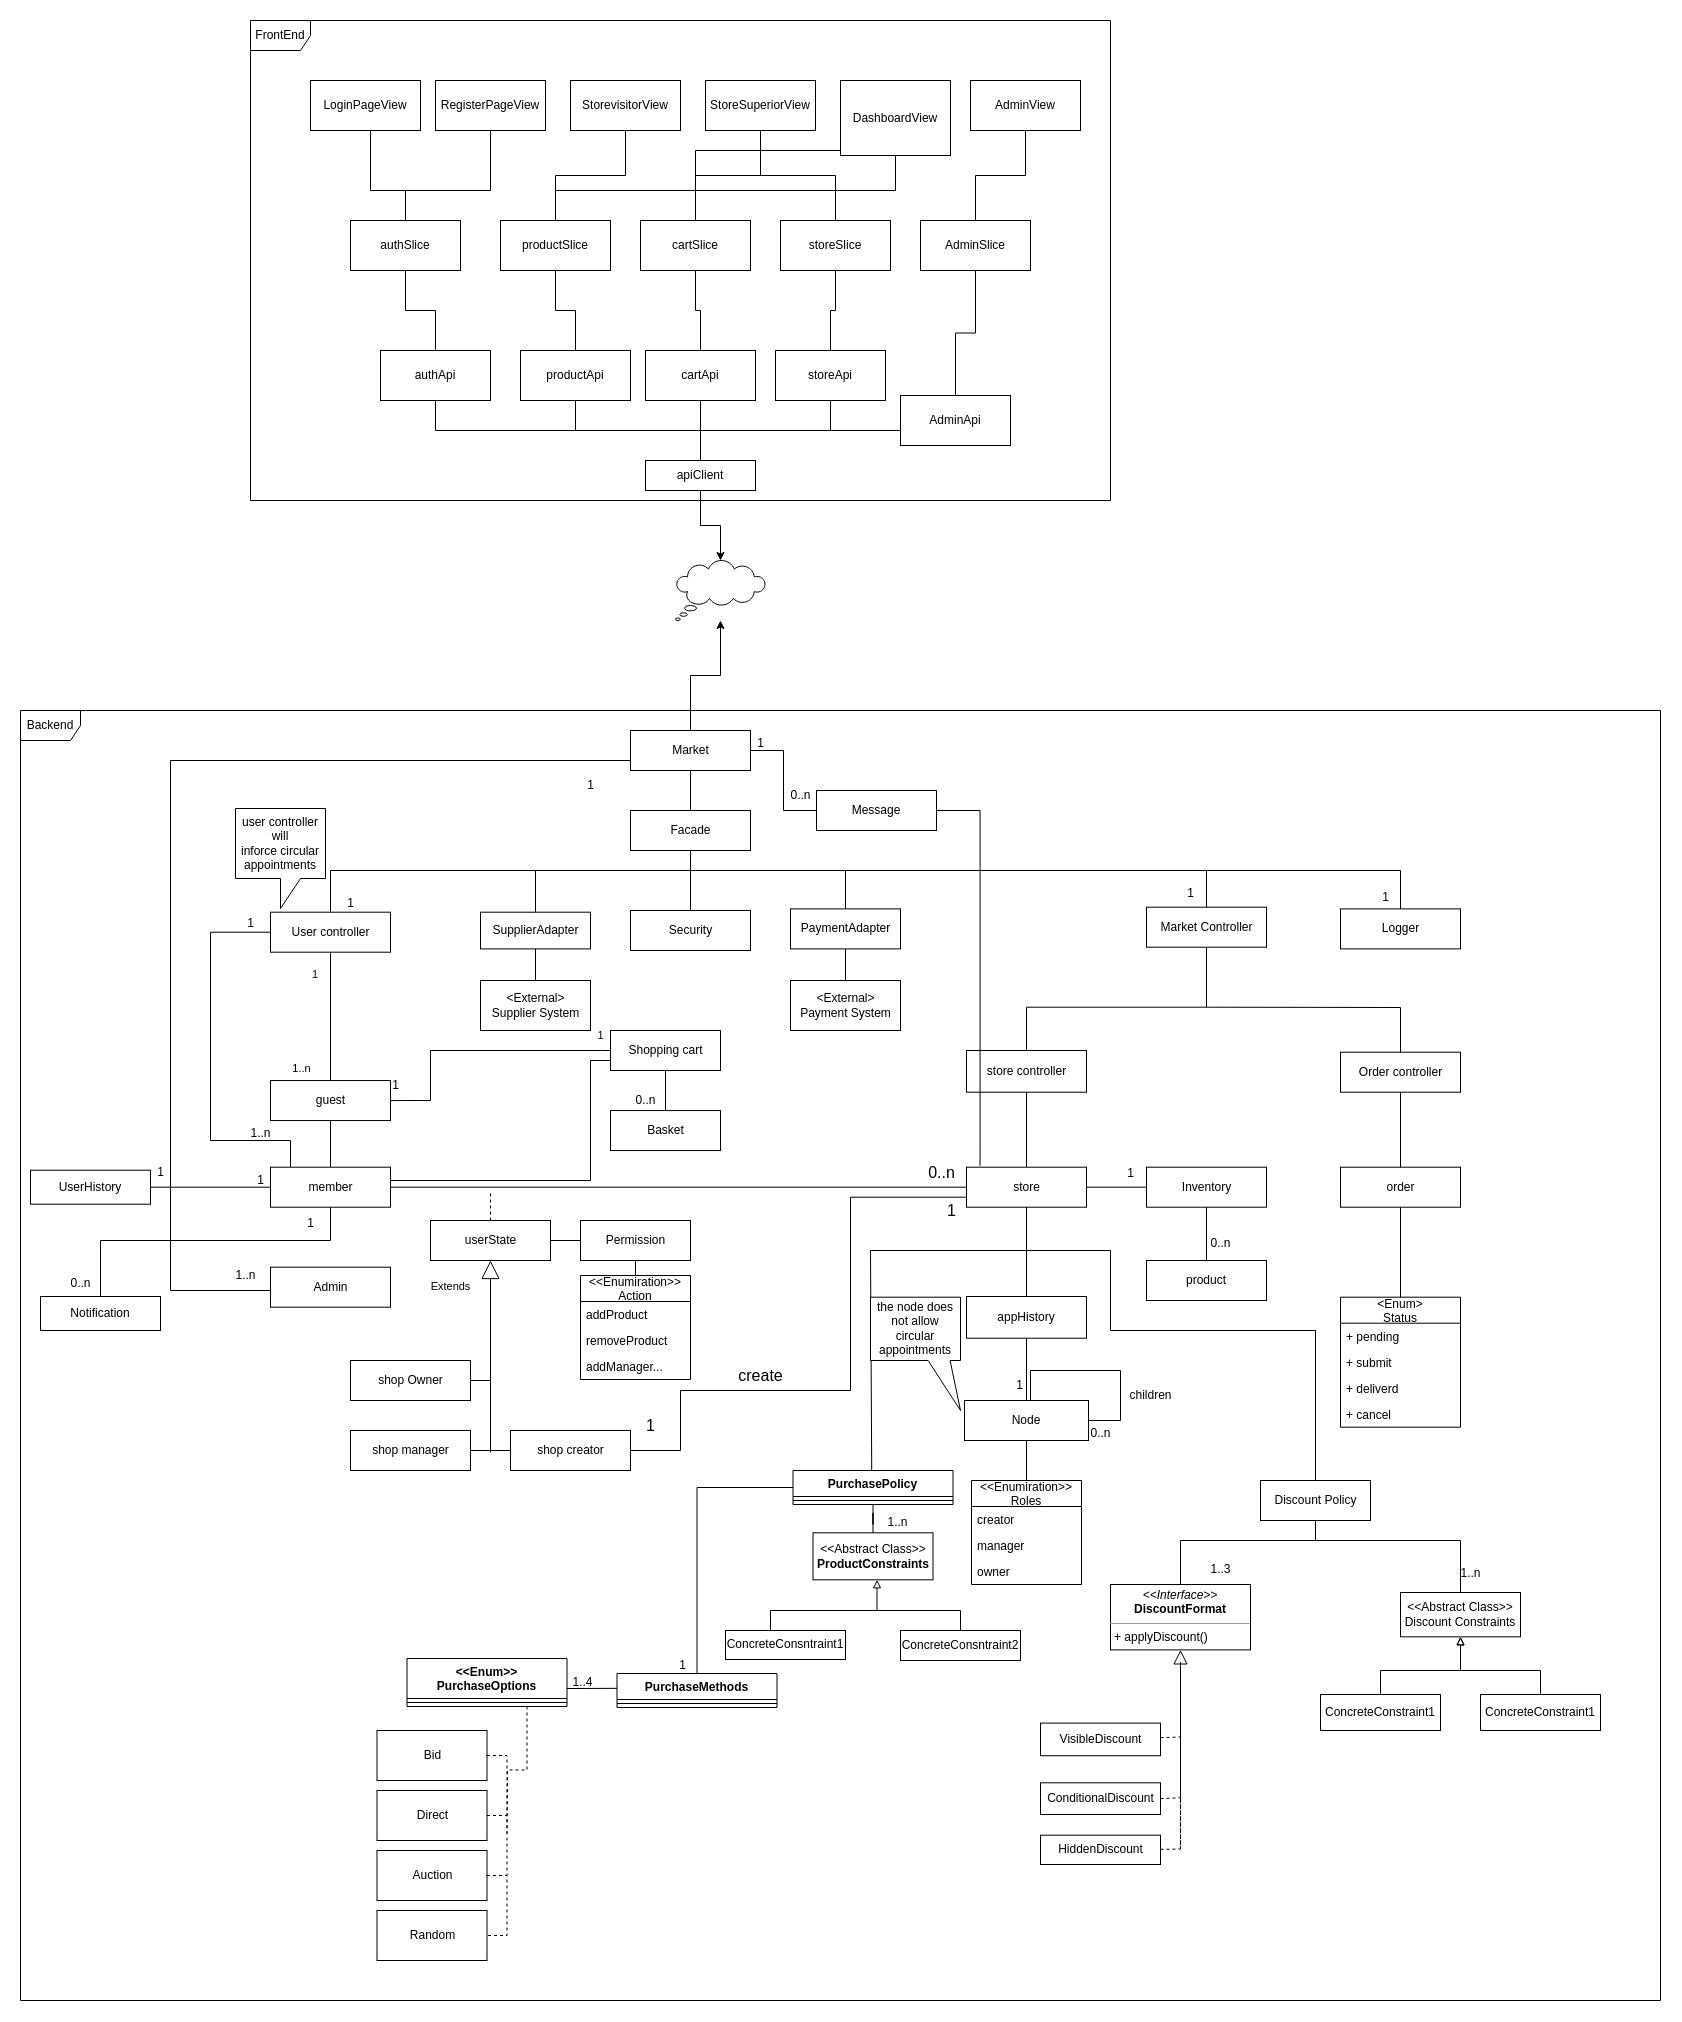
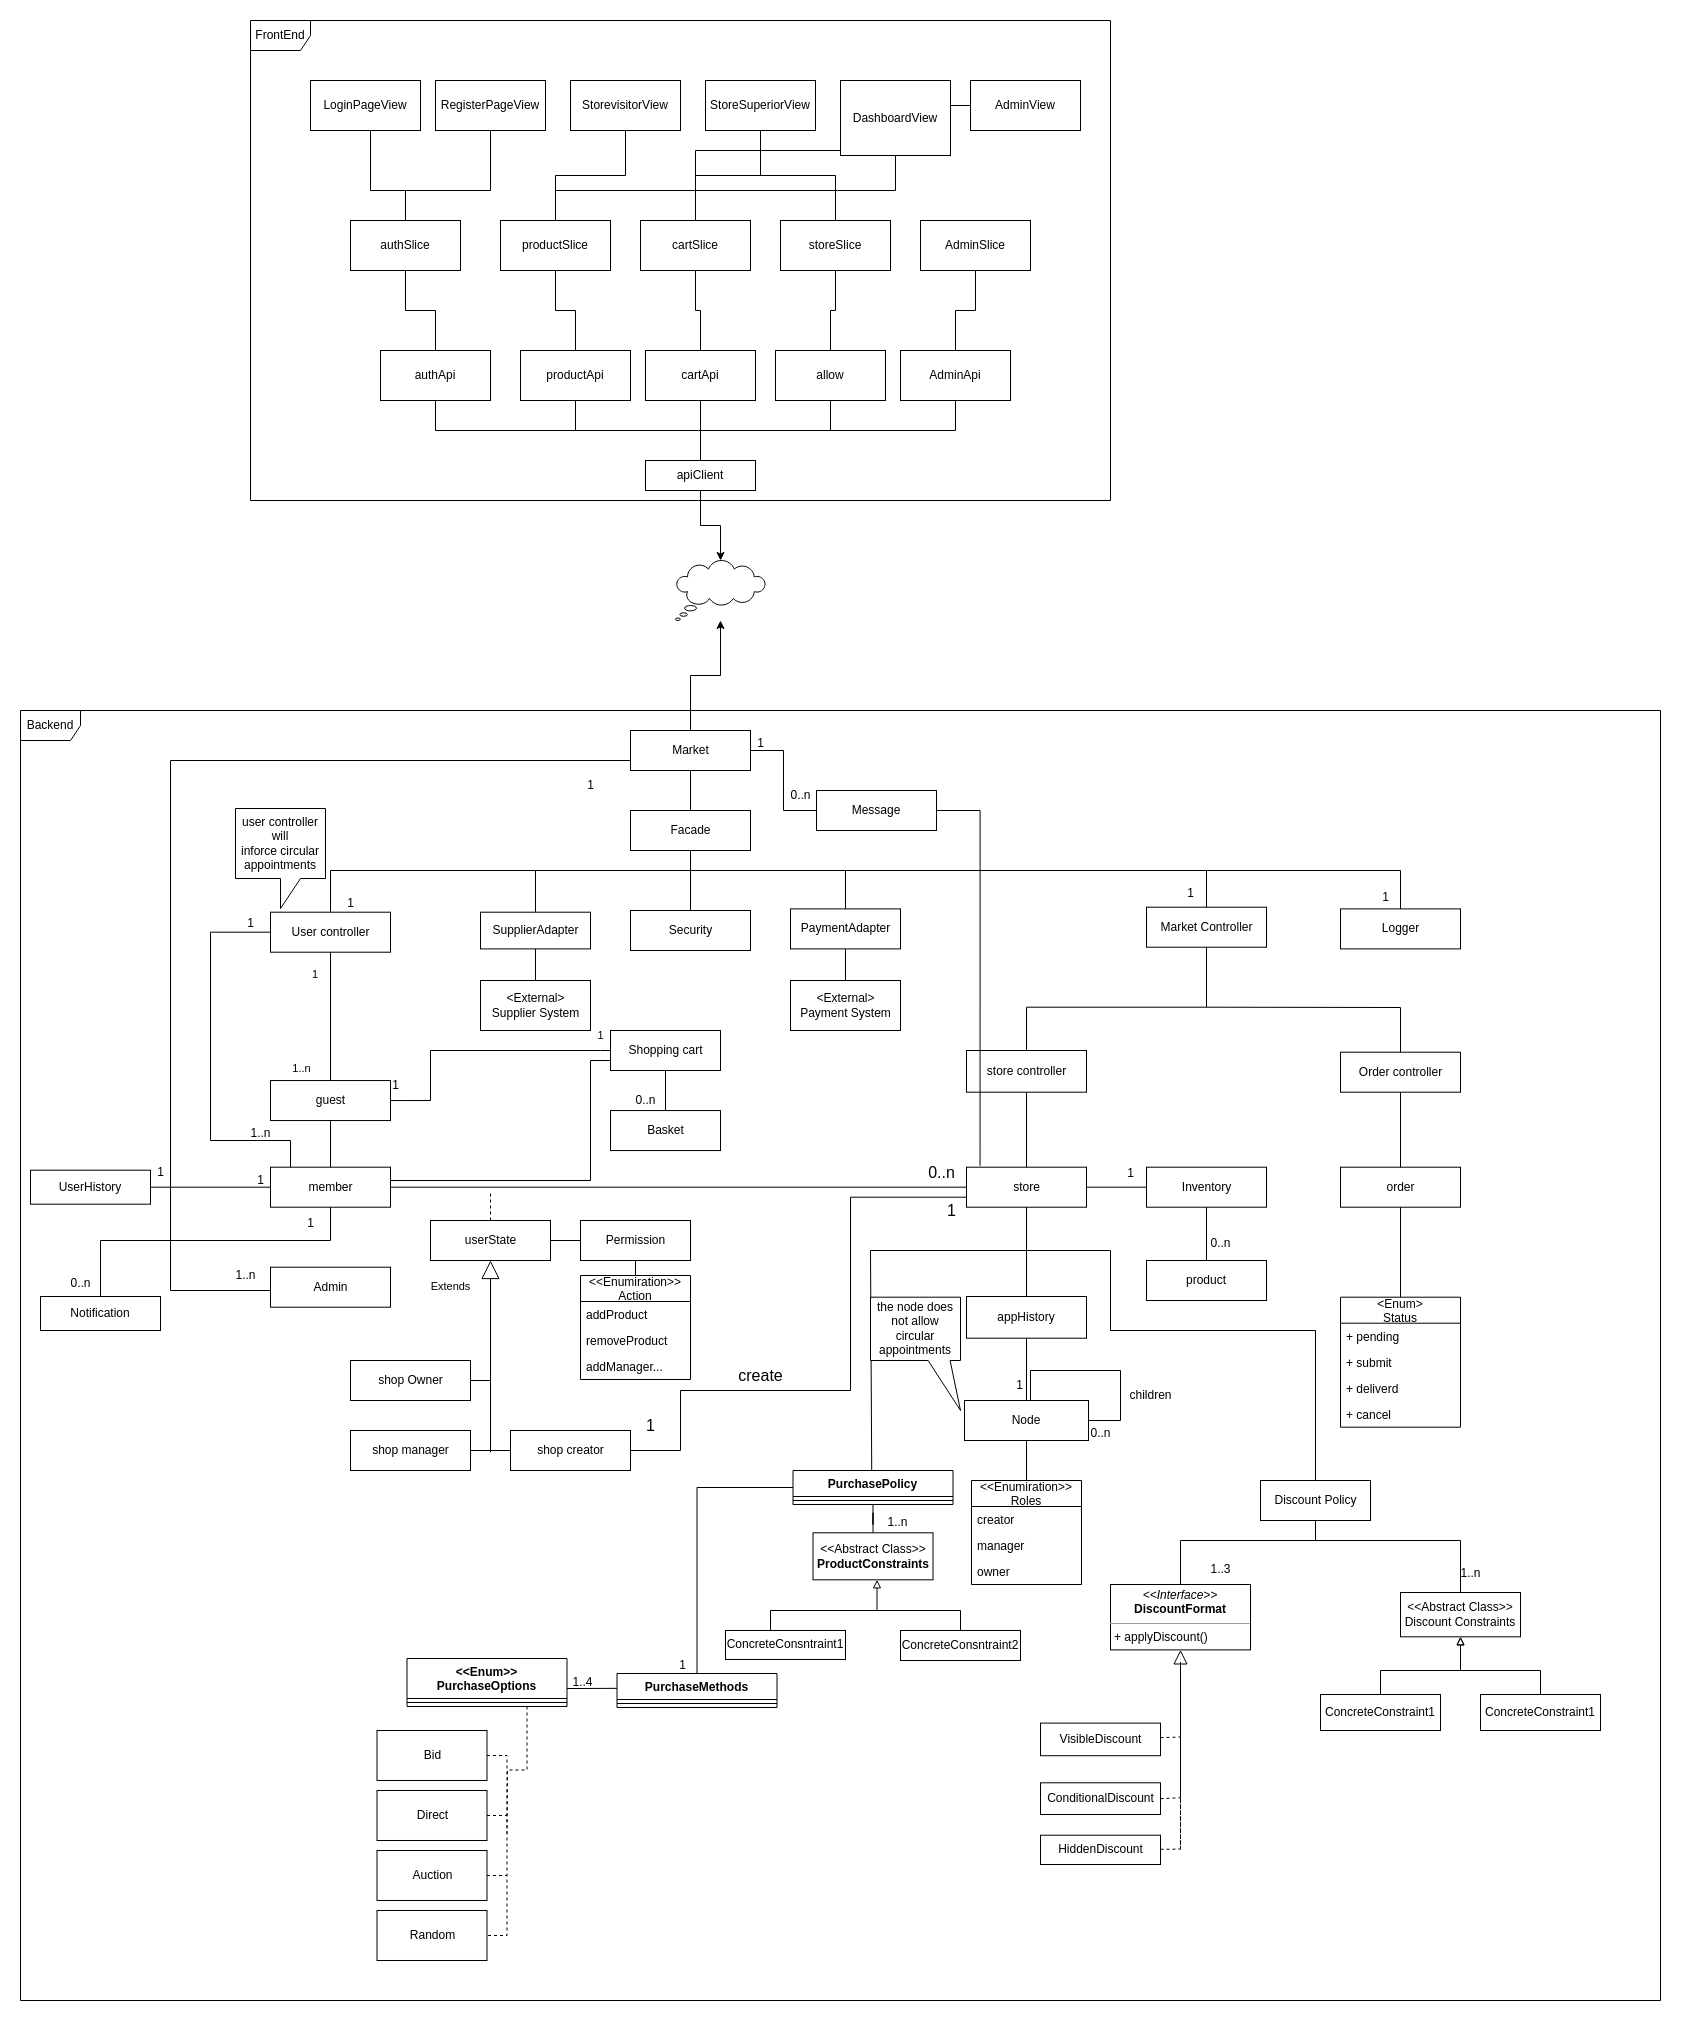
- <mxCell id="193" style="edgeStyle=orthogonalEdgeStyle;rounded=0;orthogonalLoop=1;jettySize=auto;html=1;entryX=0.5;entryY=0;entryDx=0;entryDy=0;endArrow=none;endFill=0;" parent="1" source="194" target="196" edge="1"><mxGeometry relative="1" as="geometry" /></mxCell>
+ <mxCell id="193" style="edgeStyle=orthogonalEdgeStyle;rounded=0;orthogonalLoop=1;jettySize=auto;html=1;endArrow=none;endFill=0;" parent="1" source="194" target="176" edge="1"><mxGeometry relative="1" as="geometry" /></mxCell>
- <mxCell id="190" value="storeApi" style="html=1;whiteSpace=wrap;" parent="1" vertex="1"><mxGeometry x="775" y="350" width="110" height="50" as="geometry" /></mxCell>
+ <mxCell id="190" value="allow" style="html=1;whiteSpace=wrap;" parent="1" vertex="1"><mxGeometry x="775" y="350" width="110" height="50" as="geometry" /></mxCell>
- <mxCell id="192" value="AdminApi" style="html=1;whiteSpace=wrap;" parent="1" vertex="1"><mxGeometry x="900" y="395" width="110" height="50" as="geometry" /></mxCell>
+ <mxCell id="192" value="AdminApi" style="html=1;whiteSpace=wrap;" parent="1" vertex="1"><mxGeometry x="900" y="350" width="110" height="50" as="geometry" /></mxCell>
